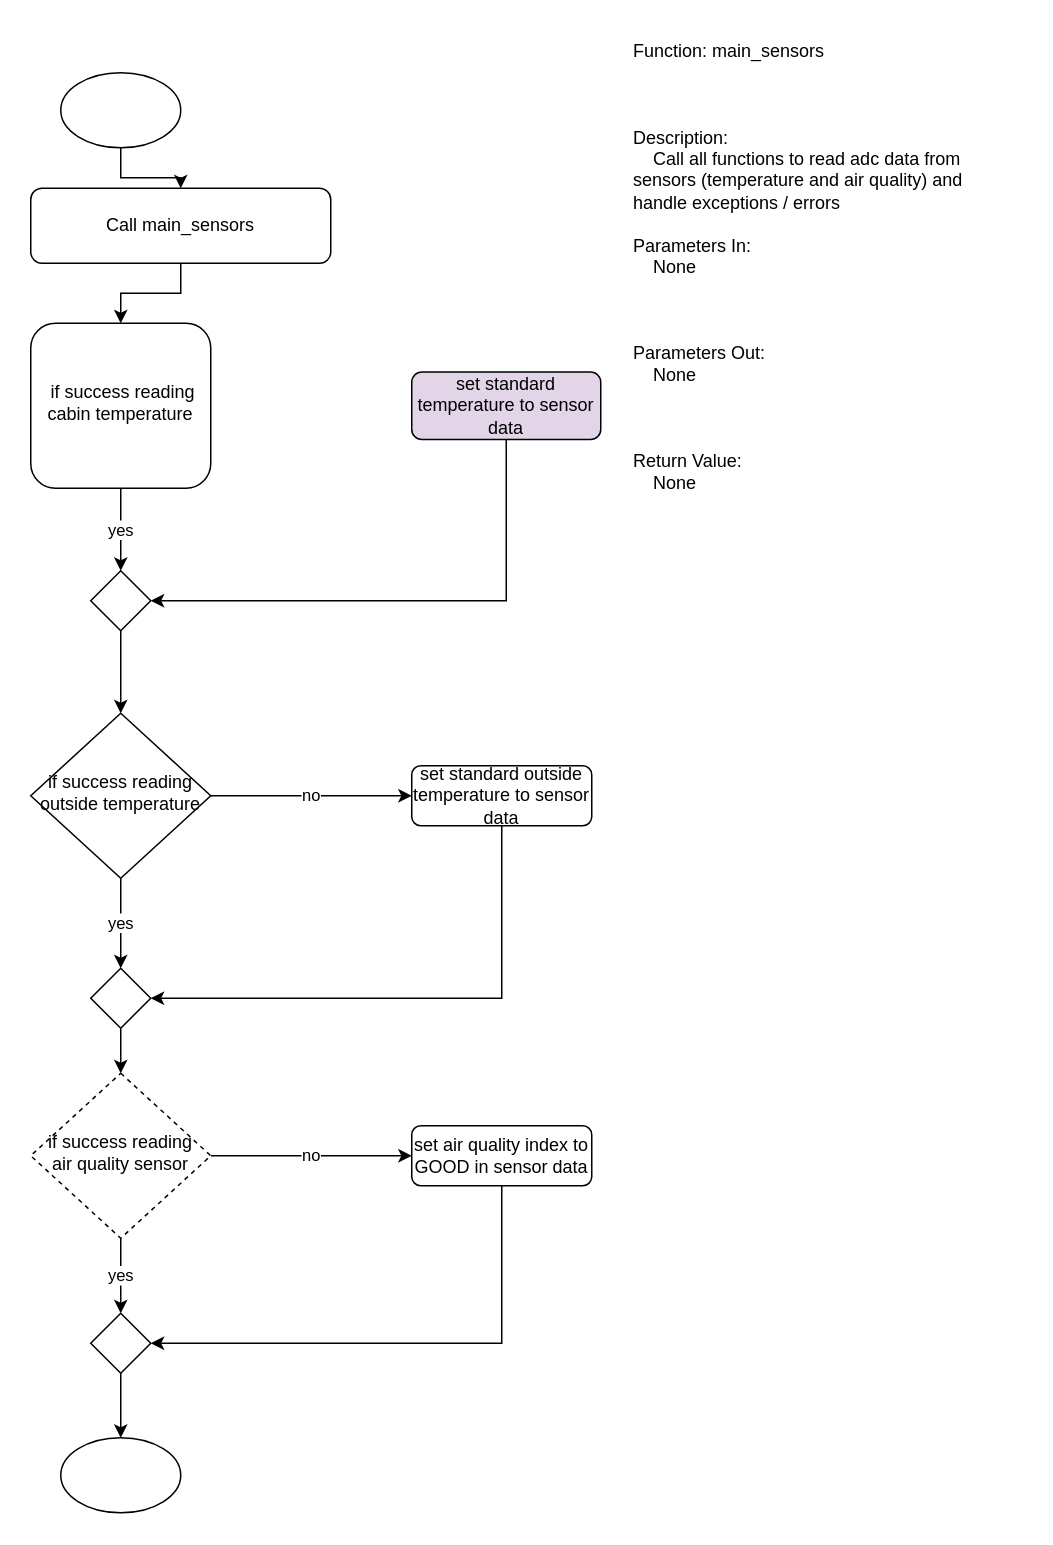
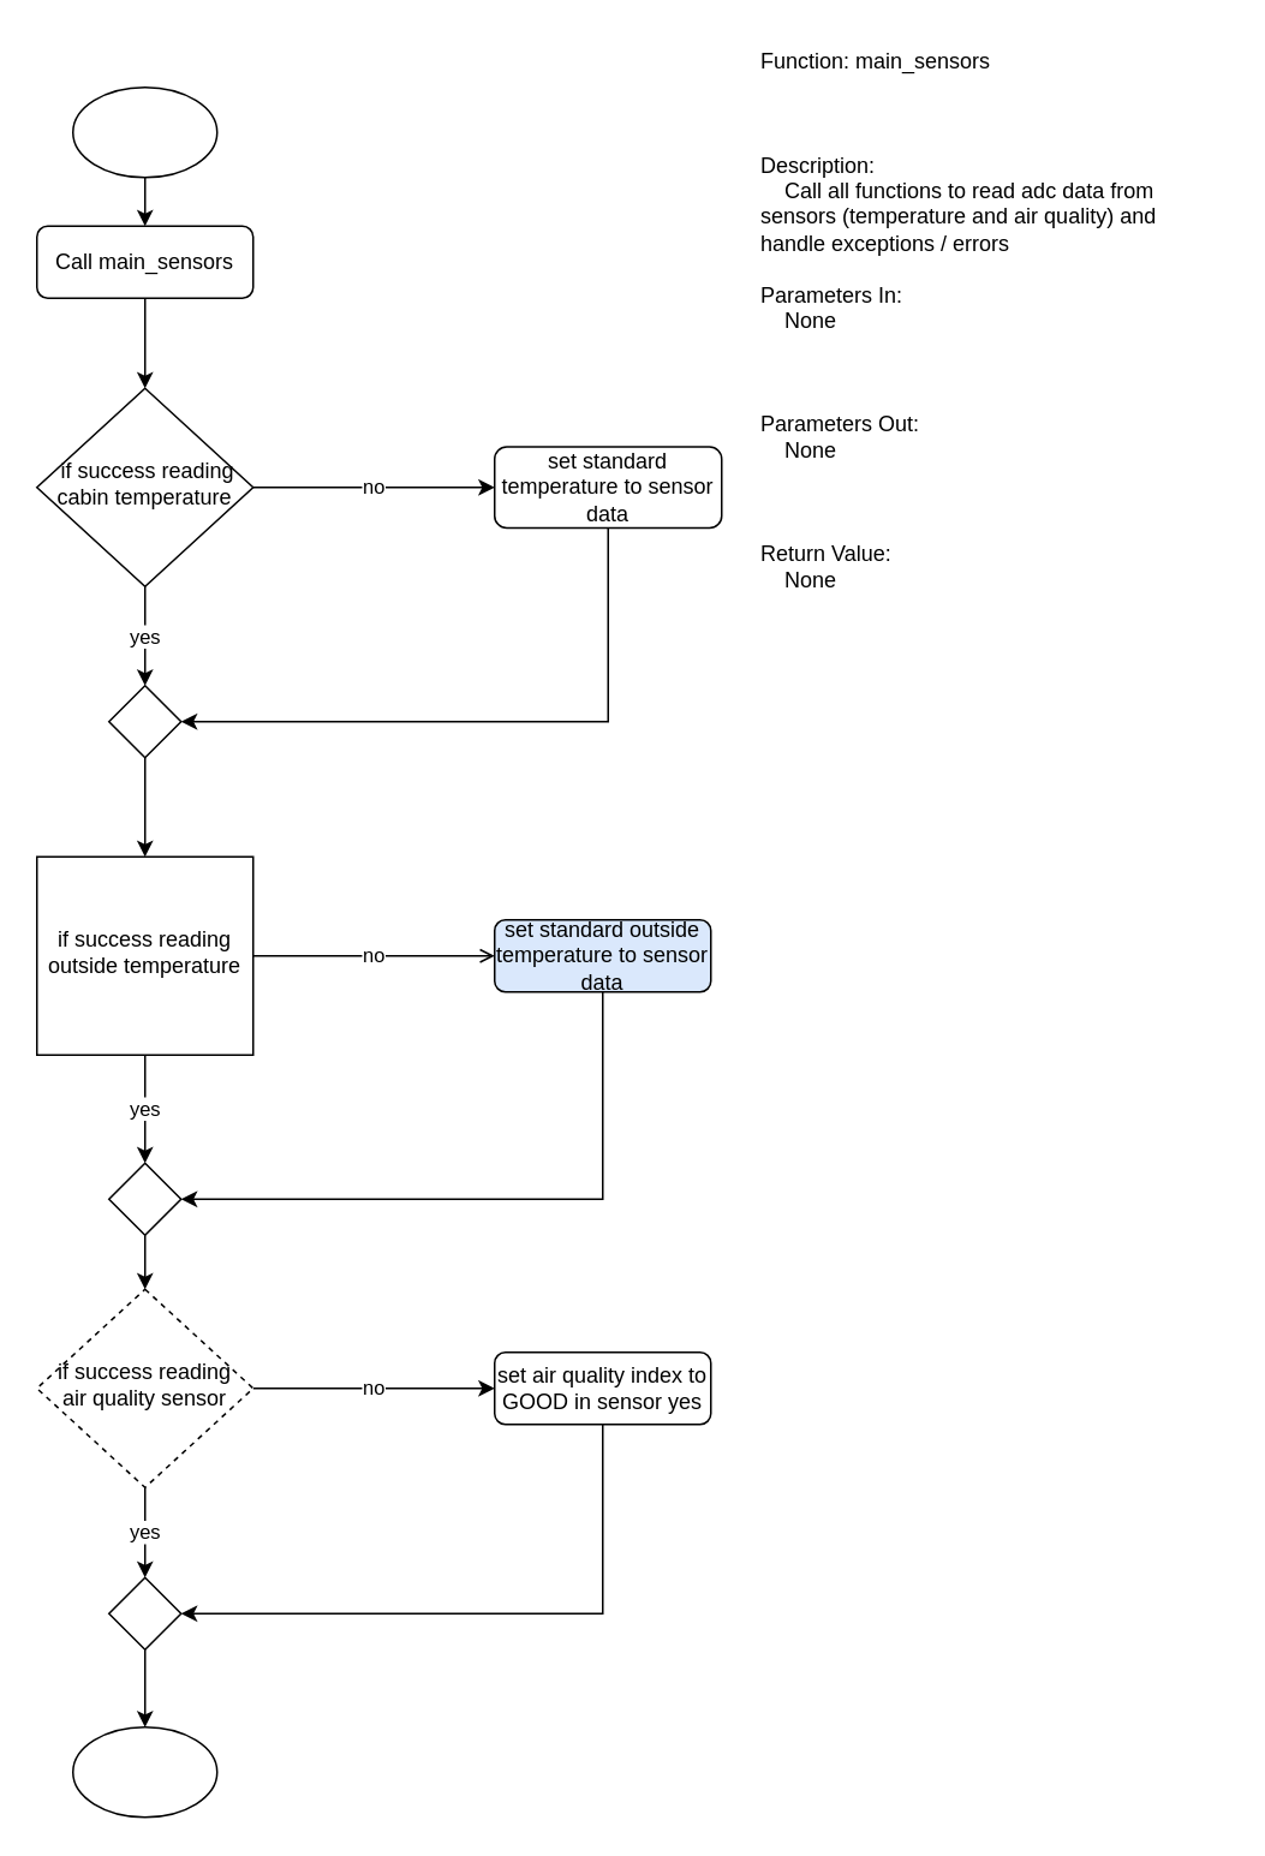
- <mxCell id="3" value="Call main_sensors" style="rounded=1;whiteSpace=wrap;html=1;fontSize=12;glass=0;strokeWidth=1;shadow=0;" parent="1" vertex="1"><mxGeometry x="20" y="125" width="200" height="50" as="geometry" /></mxCell>
+ <mxCell id="3" value="Call main_sensors" style="rounded=1;whiteSpace=wrap;html=1;fontSize=12;glass=0;strokeWidth=1;shadow=0;" parent="1" vertex="1"><mxGeometry x="20" y="125" width="120" height="40" as="geometry" /></mxCell>
- <mxCell id="6" value="&amp;nbsp;if success reading cabin temperature" style="whiteSpace=wrap;html=1;shadow=0;fontFamily=Helvetica;fontSize=12;align=center;strokeWidth=1;spacing=6;spacingTop=-4;rounded=1;" parent="1" vertex="1"><mxGeometry x="20" y="215" width="120" height="110" as="geometry" /></mxCell>
+ <mxCell id="6" value="&amp;nbsp;if success reading cabin temperature" style="rhombus;whiteSpace=wrap;html=1;shadow=0;fontFamily=Helvetica;fontSize=12;align=center;strokeWidth=1;spacing=6;spacingTop=-4;" parent="1" vertex="1"><mxGeometry x="20" y="215" width="120" height="110" as="geometry" /></mxCell>
+ <mxCell id="5" value="no" style="edgeStyle=orthogonalEdgeStyle;rounded=0;orthogonalLoop=1;jettySize=auto;html=1;entryX=0;entryY=0.5;entryDx=0;entryDy=0;" edge="1" parent="1" source="6" target="8"><mxGeometry relative="1" as="geometry" /></mxCell>
- <mxCell id="8" value="set standard temperature to sensor data" style="rounded=1;whiteSpace=wrap;html=1;fontSize=12;glass=0;strokeWidth=1;shadow=0;fillColor=#e1d5e7;" parent="1" vertex="1"><mxGeometry x="274" y="247.5" width="126" height="45" as="geometry" /></mxCell>
+ <mxCell id="8" value="set standard temperature to sensor data" style="rounded=1;whiteSpace=wrap;html=1;fontSize=12;glass=0;strokeWidth=1;shadow=0;" parent="1" vertex="1"><mxGeometry x="274" y="247.5" width="126" height="45" as="geometry" /></mxCell>
- <mxCell id="11" value="if success reading outside temperature" style="rhombus;whiteSpace=wrap;html=1;shadow=0;fontFamily=Helvetica;fontSize=12;align=center;strokeWidth=1;spacing=6;spacingTop=-4;" parent="1" vertex="1"><mxGeometry x="20" y="475" width="120" height="110" as="geometry" /></mxCell>
+ <mxCell id="11" value="if success reading outside temperature" style="whiteSpace=wrap;html=1;shadow=0;fontFamily=Helvetica;fontSize=12;align=center;strokeWidth=1;spacing=6;spacingTop=-4;rounded=0;" parent="1" vertex="1"><mxGeometry x="20" y="475" width="120" height="110" as="geometry" /></mxCell>
- <mxCell id="9" value="no" style="edgeStyle=orthogonalEdgeStyle;rounded=0;orthogonalLoop=1;jettySize=auto;html=1;exitX=1;exitY=0.5;exitDx=0;exitDy=0;entryX=0;entryY=0.5;entryDx=0;entryDy=0;" edge="1" parent="1" source="11" target="13"><mxGeometry relative="1" as="geometry" /></mxCell>
+ <mxCell id="9" value="no" style="edgeStyle=orthogonalEdgeStyle;rounded=0;orthogonalLoop=1;jettySize=auto;html=1;exitX=1;exitY=0.5;exitDx=0;exitDy=0;entryX=0;entryY=0.5;entryDx=0;entryDy=0;endArrow=open;" edge="1" parent="1" source="11" target="13"><mxGeometry relative="1" as="geometry" /></mxCell>
- <mxCell id="13" value="set standard outside temperature to sensor data" style="rounded=1;whiteSpace=wrap;html=1;fontSize=12;glass=0;strokeWidth=1;shadow=0;" parent="1" vertex="1"><mxGeometry x="274" y="510" width="120" height="40" as="geometry" /></mxCell>
+ <mxCell id="13" value="set standard outside temperature to sensor data" style="rounded=1;whiteSpace=wrap;html=1;fontSize=12;glass=0;strokeWidth=1;shadow=0;fillColor=#dae8fc;" parent="1" vertex="1"><mxGeometry x="274" y="510" width="120" height="40" as="geometry" /></mxCell>
- <mxCell id="22" value="set air quality index to GOOD in sensor data" style="rounded=1;whiteSpace=wrap;html=1;fontSize=12;glass=0;strokeWidth=1;shadow=0;" vertex="1" parent="1"><mxGeometry x="274" y="750" width="120" height="40" as="geometry" /></mxCell>
+ <mxCell id="22" value="set air quality index to GOOD in sensor yes" style="rounded=1;whiteSpace=wrap;html=1;fontSize=12;glass=0;strokeWidth=1;shadow=0;" vertex="1" parent="1"><mxGeometry x="274" y="750" width="120" height="40" as="geometry" /></mxCell>
